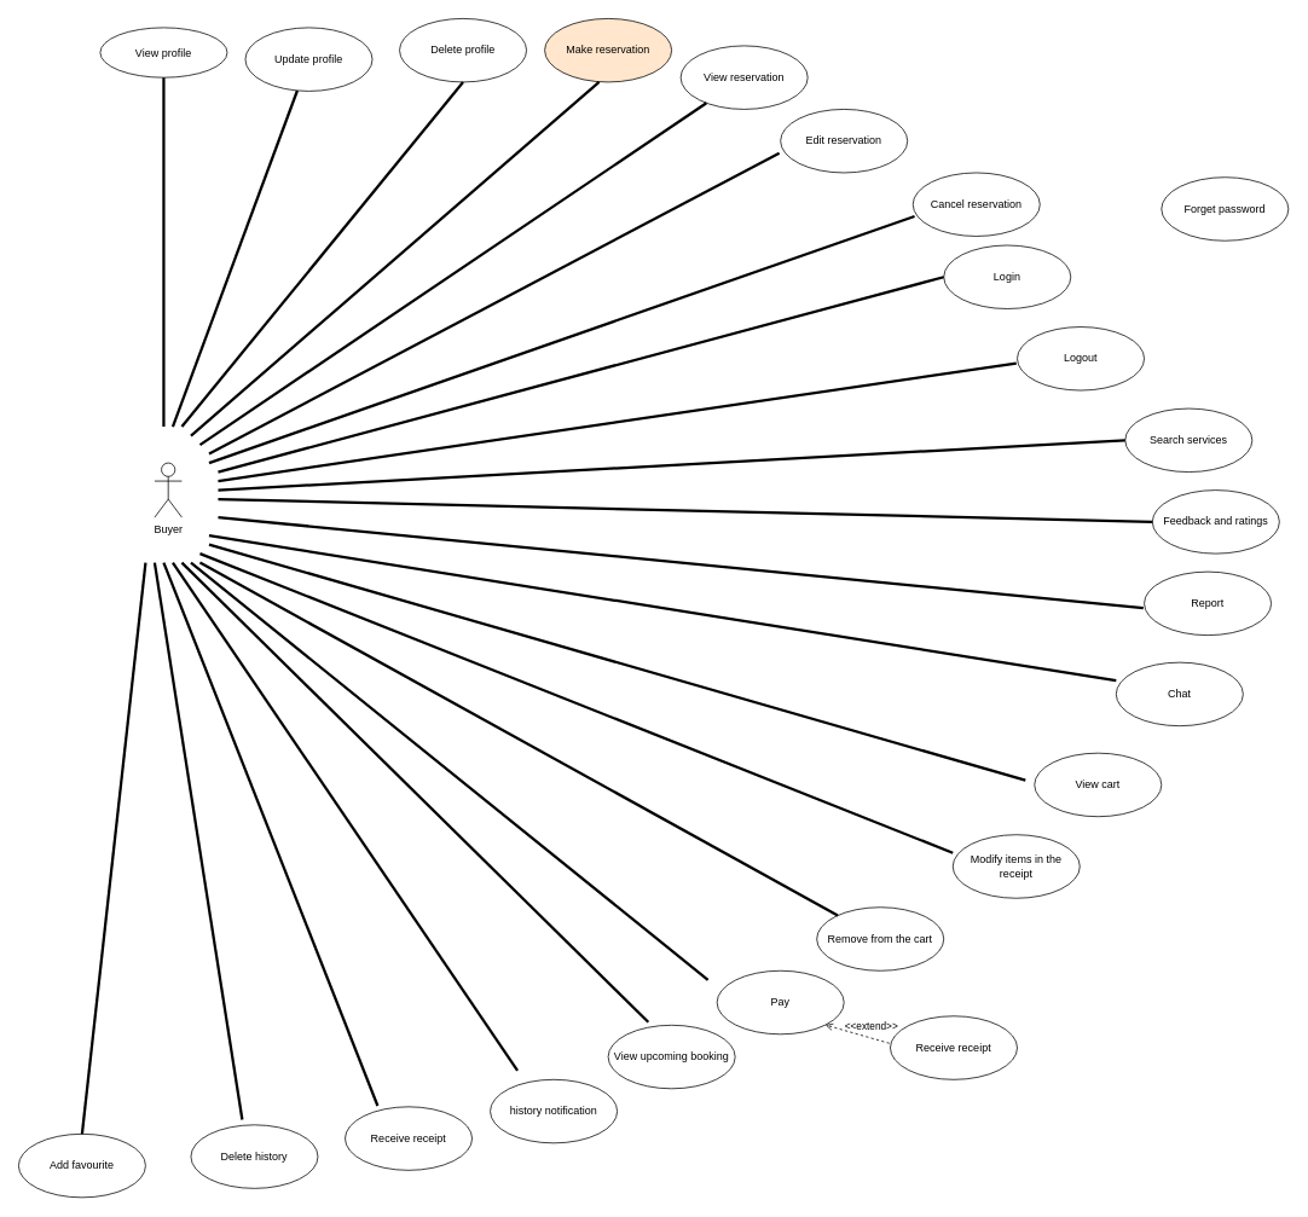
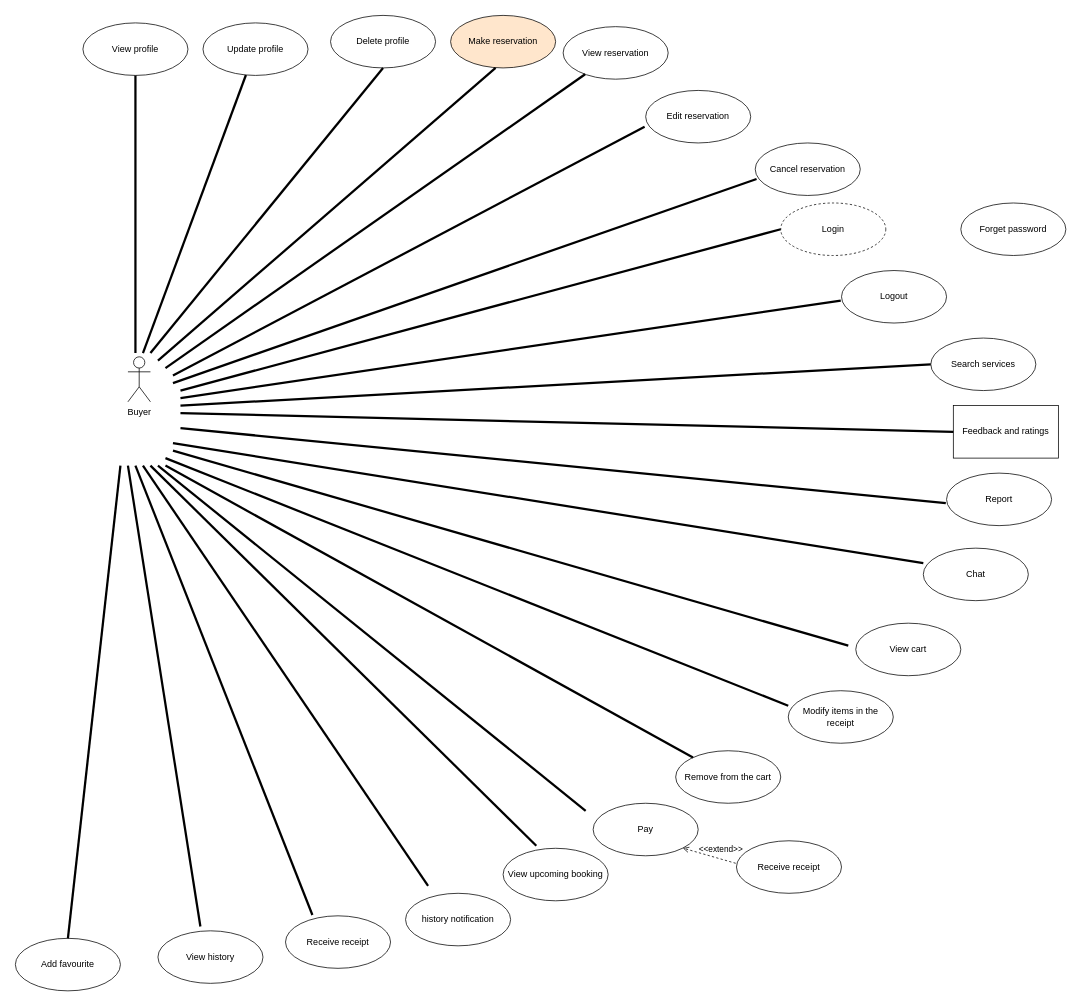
- <mxCell id="3" value="View profile" style="ellipse;whiteSpace=wrap;html=1;" vertex="1" parent="1"><mxGeometry x="110" y="30" width="140" height="55" as="geometry" /></mxCell>
+ <mxCell id="3" value="View profile" style="ellipse;whiteSpace=wrap;html=1;" vertex="1" parent="1"><mxGeometry x="110" y="30" width="140" height="70" as="geometry" /></mxCell>
- <mxCell id="9" value="View reservation" style="ellipse;whiteSpace=wrap;html=1;" vertex="1" parent="1"><mxGeometry x="750" y="50" width="140" height="70" as="geometry" /></mxCell>
+ <mxCell id="9" value="View reservation" style="ellipse;whiteSpace=wrap;html=1;" vertex="1" parent="1"><mxGeometry x="750" y="35" width="140" height="70" as="geometry" /></mxCell>
- <mxCell id="20" value="Forget password&lt;br&gt;" style="ellipse;whiteSpace=wrap;html=1;" vertex="1" parent="1"><mxGeometry x="1280" y="195" width="140" height="70" as="geometry" /></mxCell>
+ <mxCell id="20" value="Forget password&lt;br&gt;" style="ellipse;whiteSpace=wrap;html=1;" vertex="1" parent="1"><mxGeometry x="1280" y="270" width="140" height="70" as="geometry" /></mxCell>
- <mxCell id="19" value="Login" style="ellipse;whiteSpace=wrap;html=1;" vertex="1" parent="1"><mxGeometry x="1040" y="270" width="140" height="70" as="geometry" /></mxCell>
+ <mxCell id="19" value="Login" style="ellipse;whiteSpace=wrap;html=1;dashed=1;" vertex="1" parent="1"><mxGeometry x="1040" y="270" width="140" height="70" as="geometry" /></mxCell>
- <mxCell id="2" value="Buyer" style="shape=umlActor;verticalLabelPosition=bottom;verticalAlign=top;html=1;" vertex="1" parent="1"><mxGeometry x="170" y="510" width="30" height="60" as="geometry" /></mxCell>
+ <mxCell id="2" value="Buyer" style="shape=umlActor;verticalLabelPosition=bottom;verticalAlign=top;html=1;" vertex="1" parent="1"><mxGeometry x="170" y="475" width="30" height="60" as="geometry" /></mxCell>
- <mxCell id="15" value="Feedback and ratings&lt;br&gt;" style="ellipse;whiteSpace=wrap;html=1;" vertex="1" parent="1"><mxGeometry x="1270" y="540" width="140" height="70" as="geometry" /></mxCell>
+ <mxCell id="15" value="Feedback and ratings&lt;br&gt;" style="whiteSpace=wrap;html=1;rounded=0;" vertex="1" parent="1"><mxGeometry x="1270" y="540" width="140" height="70" as="geometry" /></mxCell>
- <mxCell id="12" value="Delete history&lt;br&gt;" style="ellipse;whiteSpace=wrap;html=1;" vertex="1" parent="1"><mxGeometry x="210" y="1240" width="140" height="70" as="geometry" /></mxCell>
+ <mxCell id="12" value="View history&lt;br&gt;" style="ellipse;whiteSpace=wrap;html=1;" vertex="1" parent="1"><mxGeometry x="210" y="1240" width="140" height="70" as="geometry" /></mxCell>
